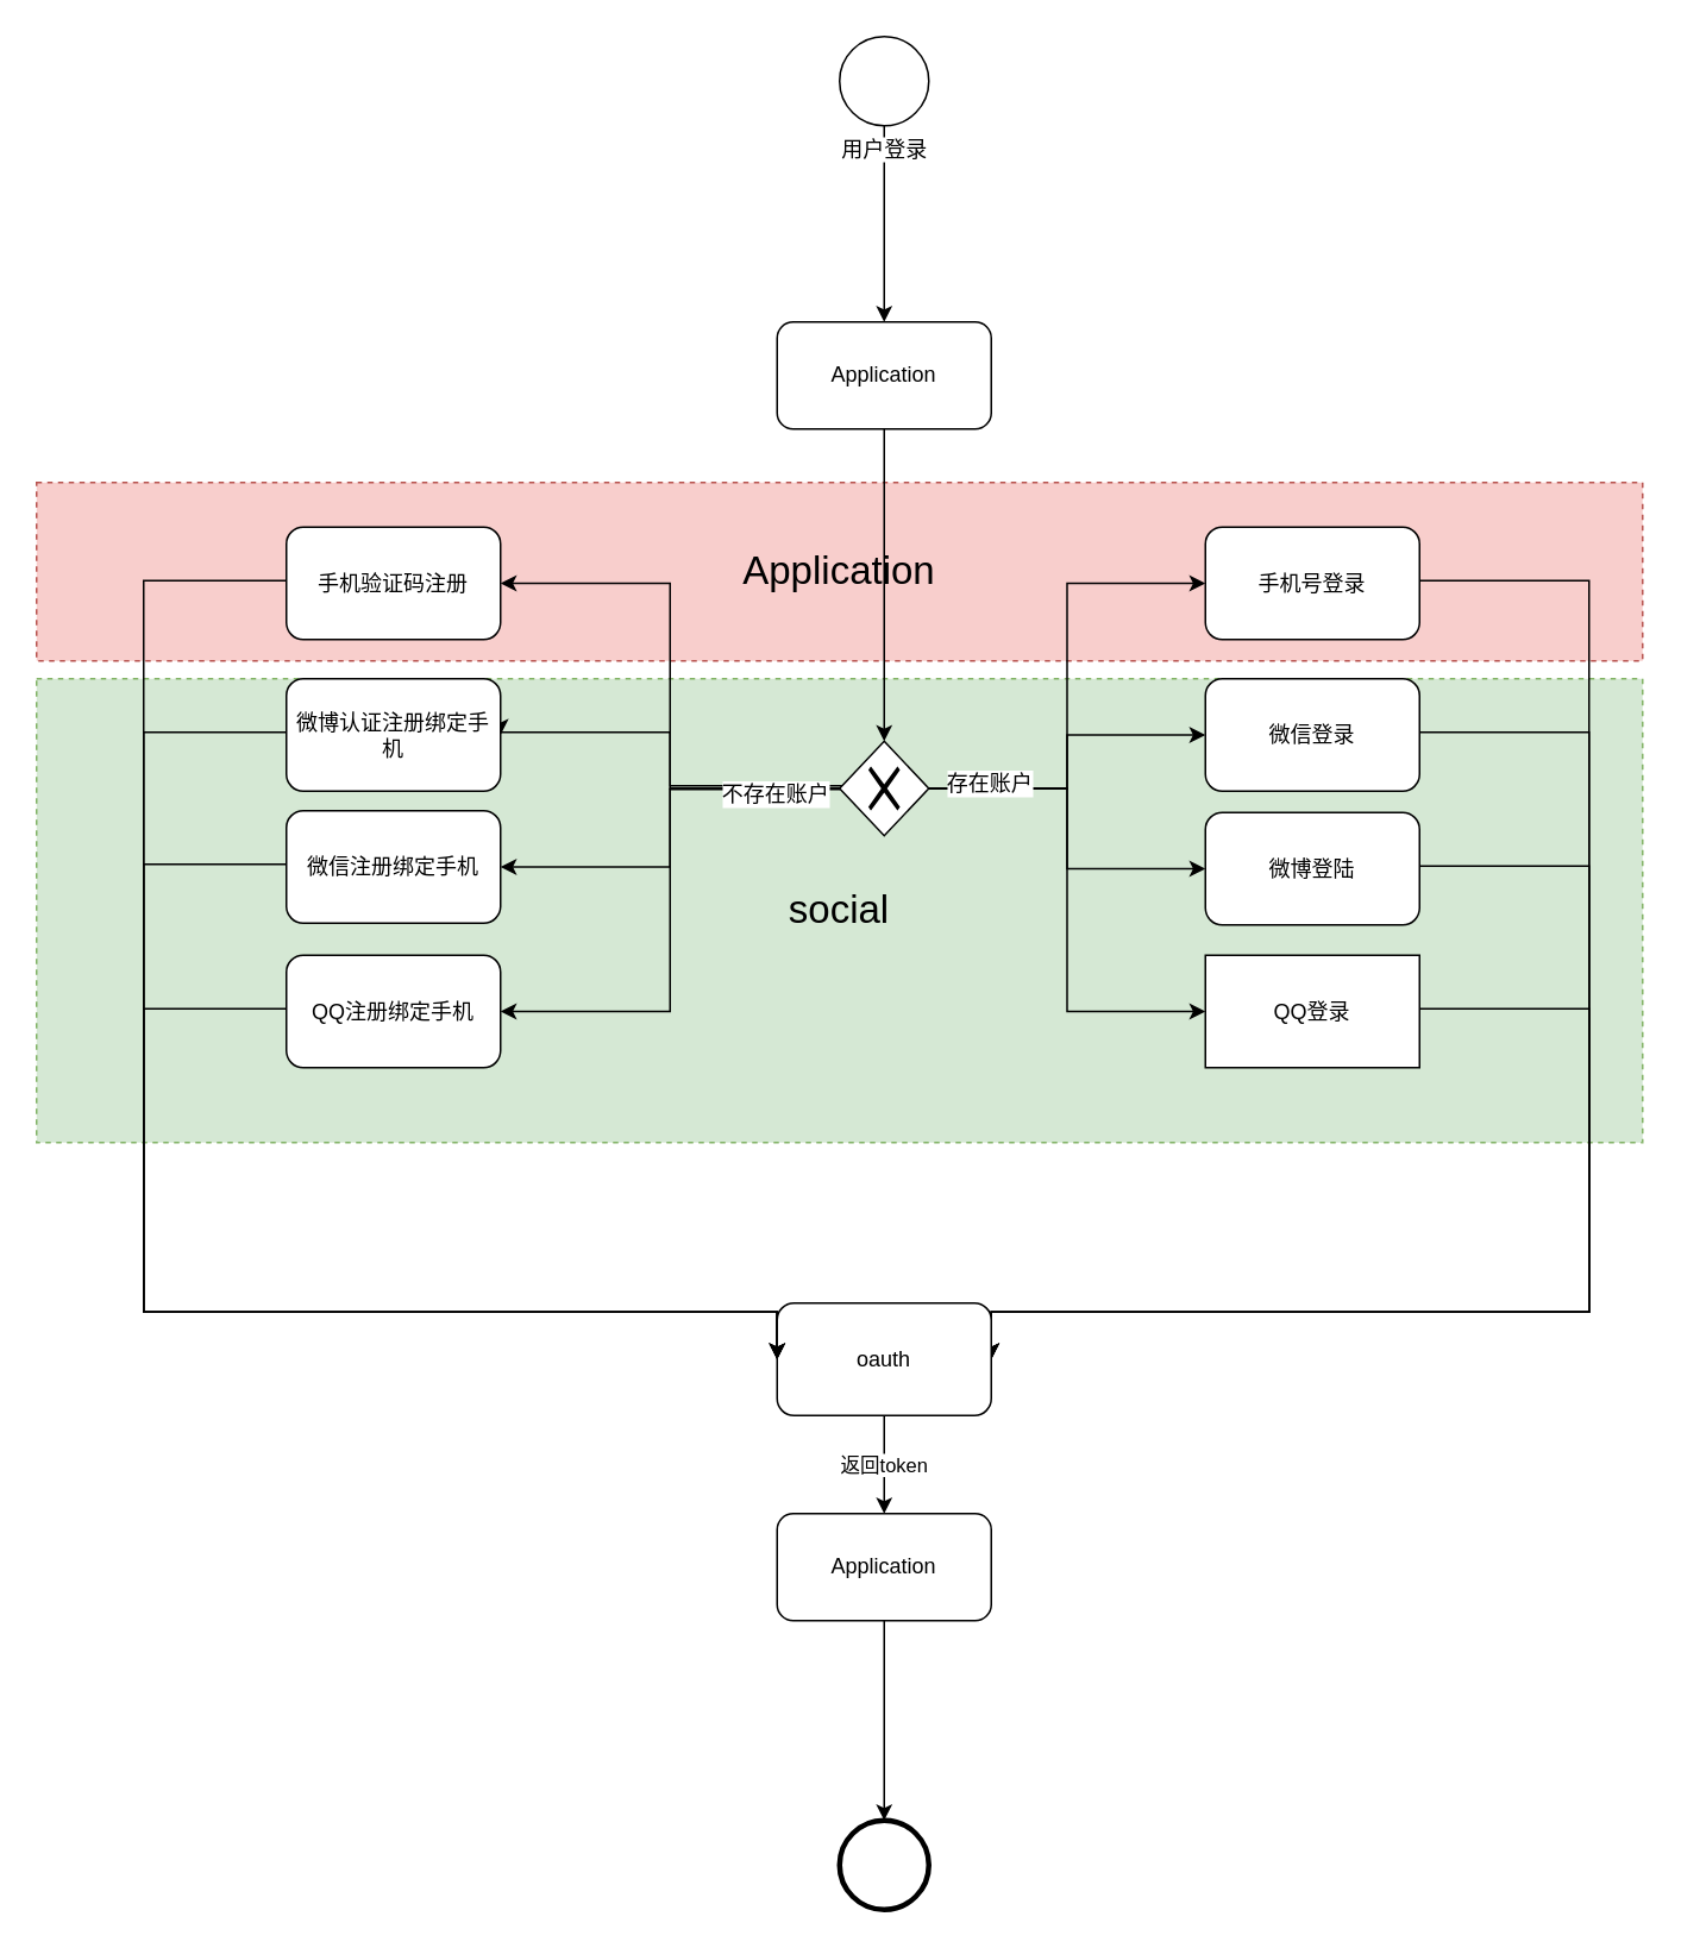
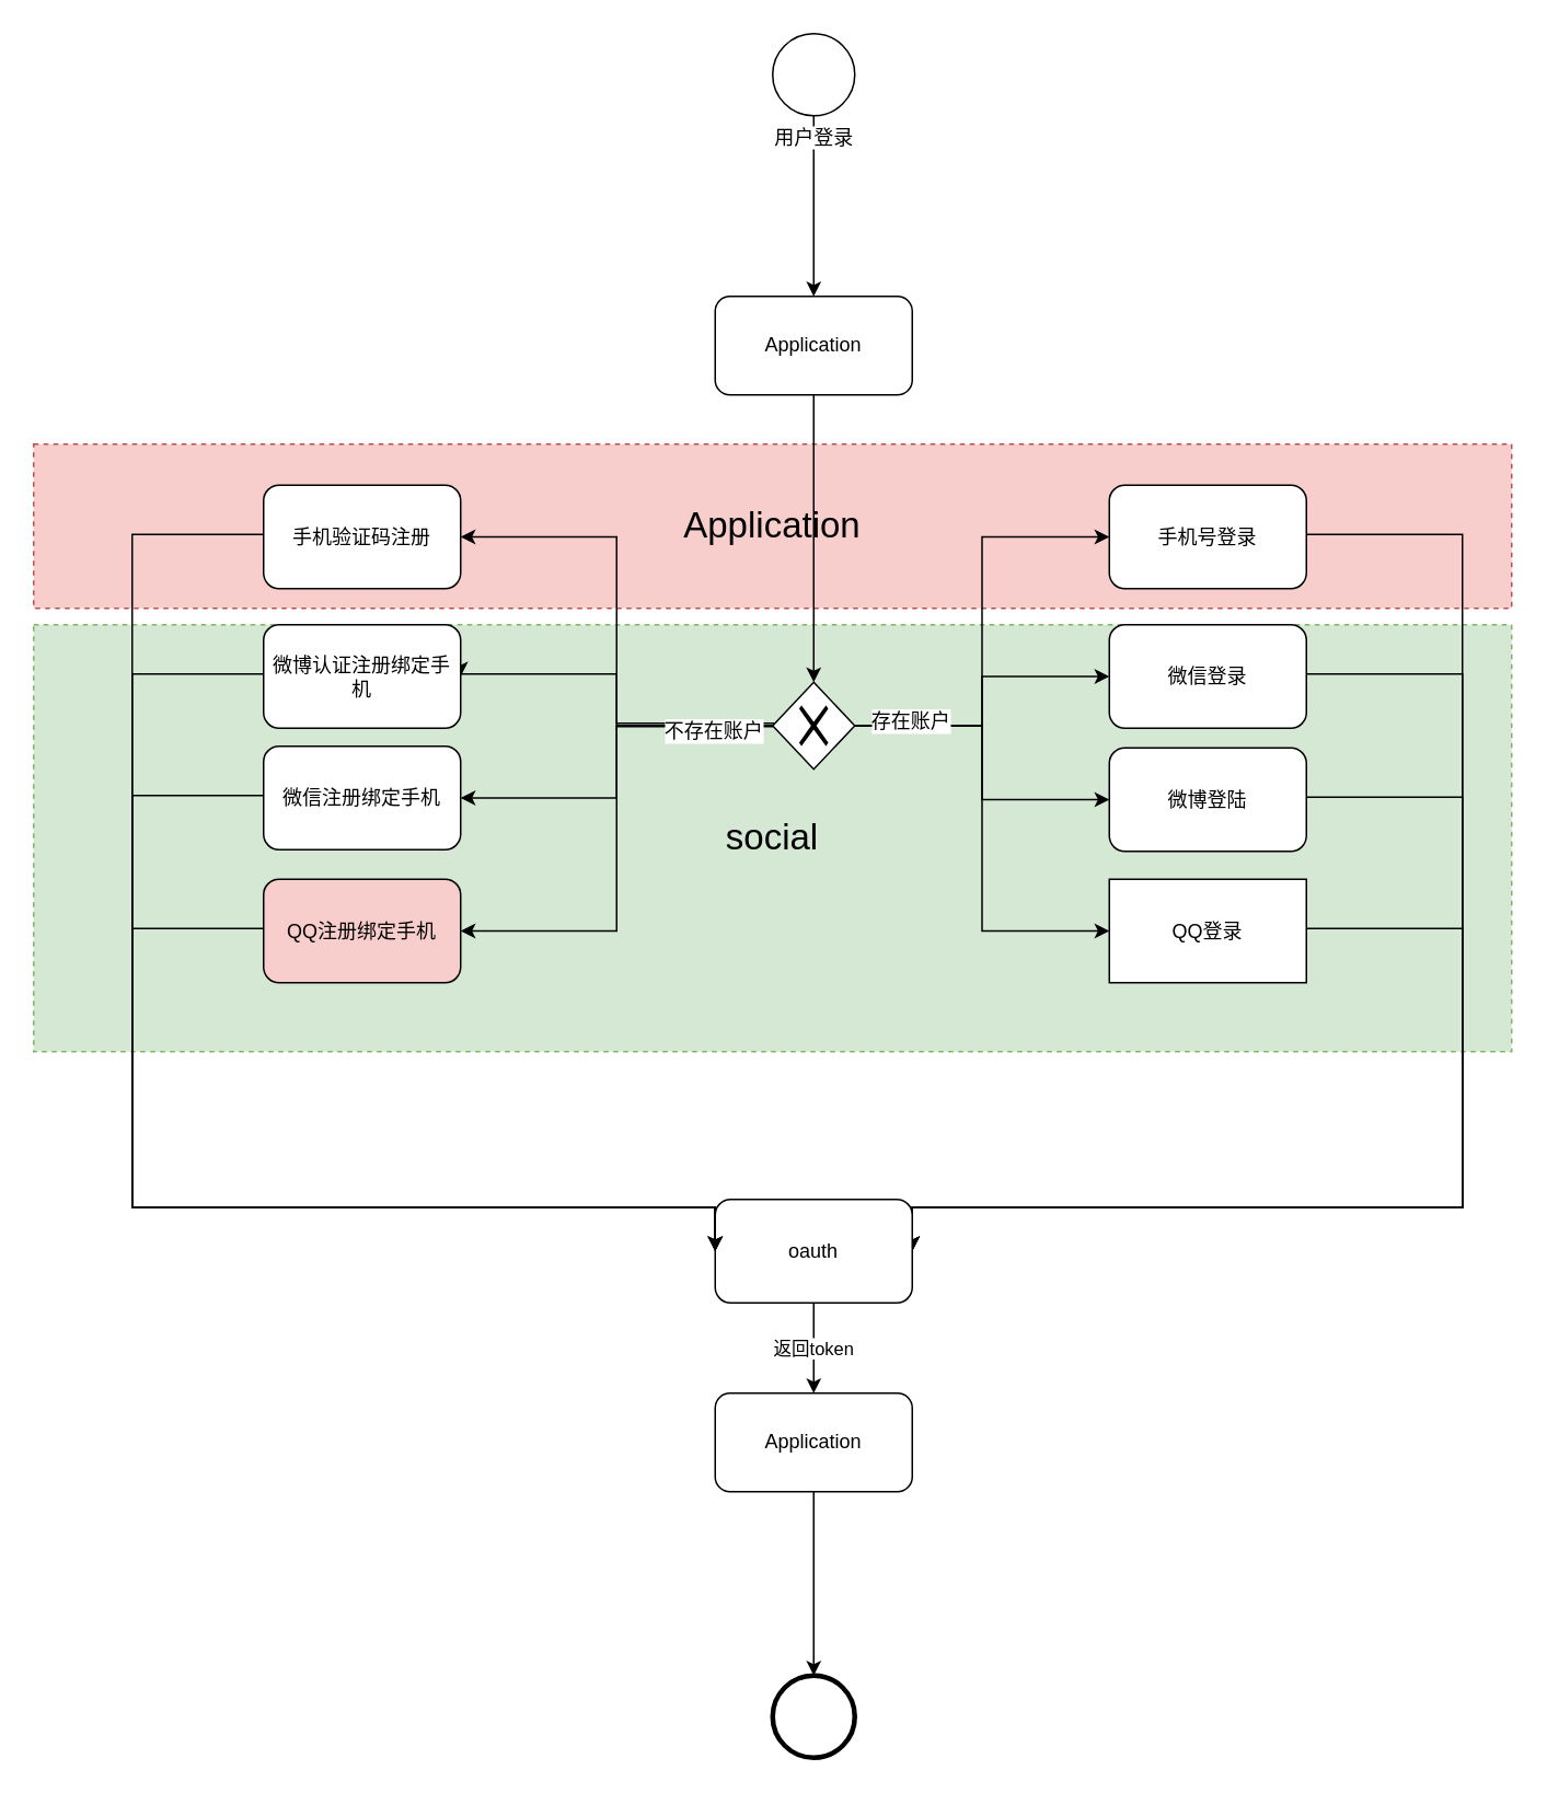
- <mxCell id="35" value="QQ注册绑定手机" style="rounded=1;whiteSpace=wrap;html=1;" vertex="1" parent="1"><mxGeometry x="160" y="535" width="120" height="63" as="geometry" /></mxCell>
+ <mxCell id="35" value="QQ注册绑定手机" style="rounded=1;whiteSpace=wrap;html=1;fillColor=#f8cecc;" vertex="1" parent="1"><mxGeometry x="160" y="535" width="120" height="63" as="geometry" /></mxCell>
